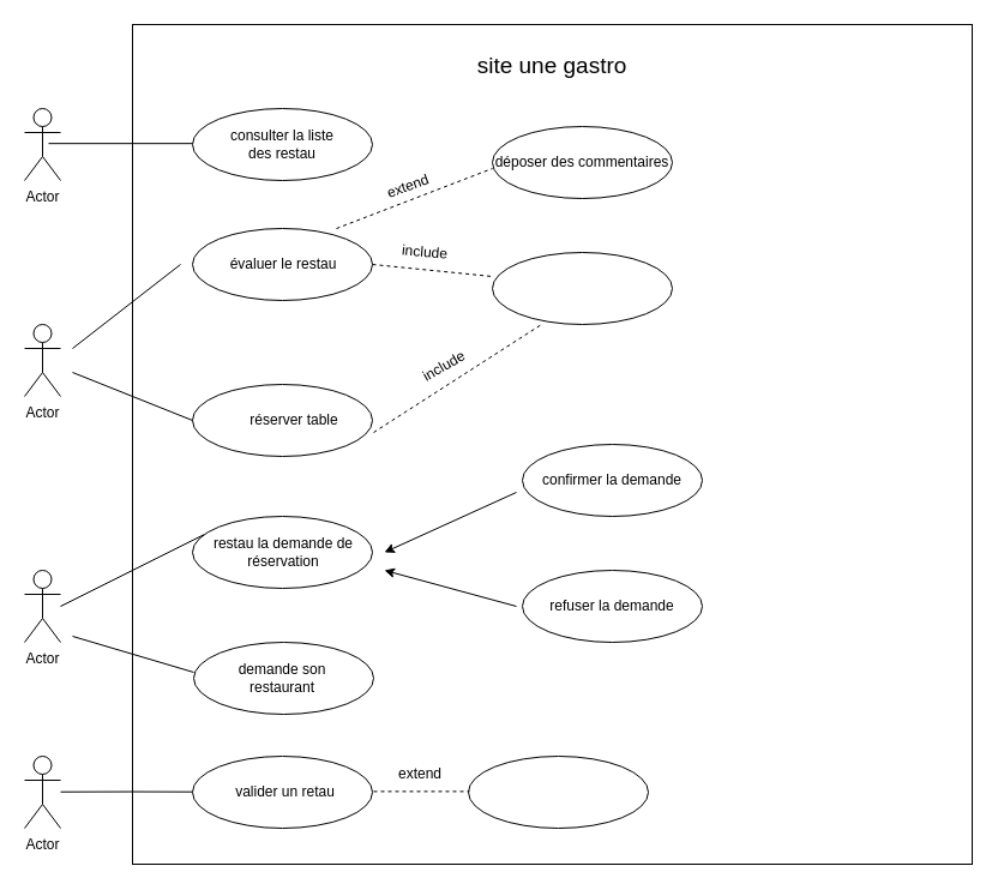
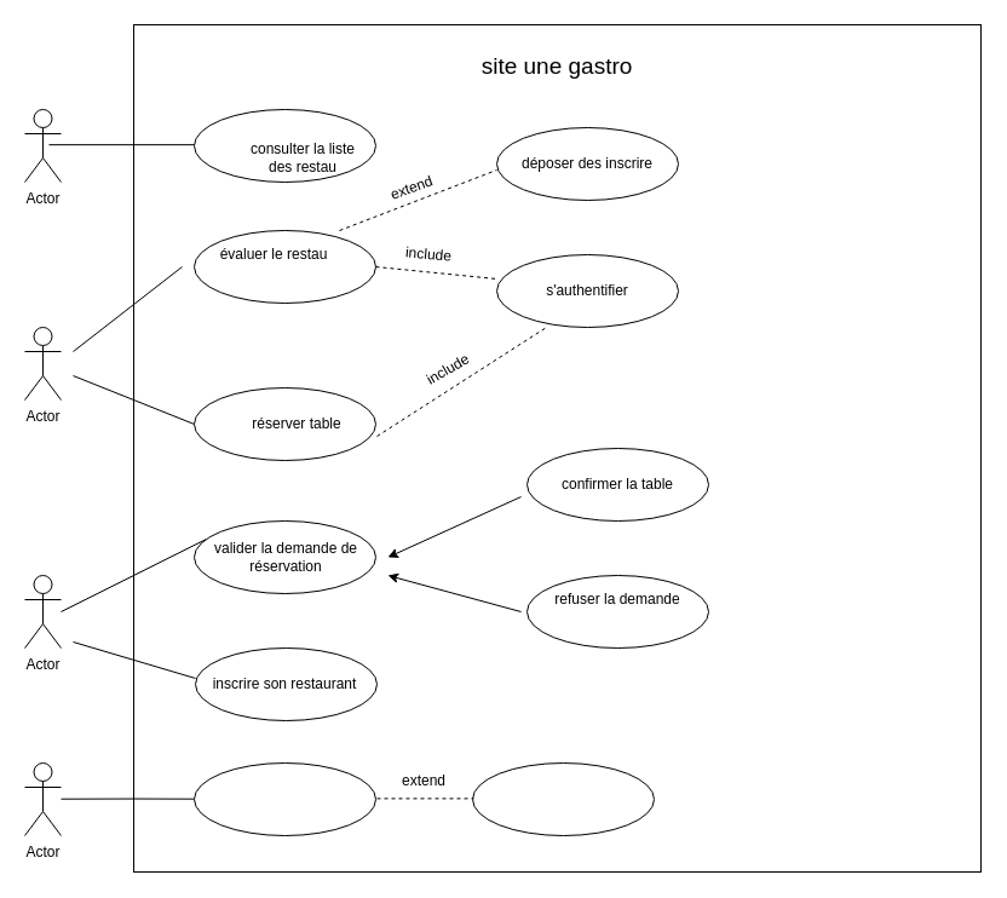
- <mxCell id="12" value="consulter la liste des restau" style="text;html=1;align=center;verticalAlign=middle;whiteSpace=wrap;rounded=0;" parent="1" vertex="1"><mxGeometry x="185" y="105" width="100" height="30" as="geometry" /></mxCell>
+ <mxCell id="12" value="consulter la liste des restau" style="text;html=1;align=center;verticalAlign=middle;whiteSpace=wrap;rounded=0;" parent="1" vertex="1"><mxGeometry x="200" y="115" width="100" height="30" as="geometry" /></mxCell>
- <mxCell id="40" value="déposer des commentaires" style="text;html=1;align=center;verticalAlign=middle;whiteSpace=wrap;rounded=0;" parent="1" vertex="1"><mxGeometry x="410" y="120" width="150" height="30" as="geometry" /></mxCell>
+ <mxCell id="40" value="déposer des inscrire" style="text;html=1;align=center;verticalAlign=middle;whiteSpace=wrap;rounded=0;" parent="1" vertex="1"><mxGeometry x="410" y="120" width="150" height="30" as="geometry" /></mxCell>
- <mxCell id="14" value="évaluer le restau" style="text;html=1;align=center;verticalAlign=middle;whiteSpace=wrap;rounded=0;" parent="1" vertex="1"><mxGeometry x="187" y="205" width="98" height="30" as="geometry" /></mxCell>
+ <mxCell id="14" value="évaluer le restau" style="text;html=1;align=center;verticalAlign=middle;whiteSpace=wrap;rounded=0;" parent="1" vertex="1"><mxGeometry x="177" y="195" width="98" height="30" as="geometry" /></mxCell>
+ <mxCell id="19" value="s'authentifier" style="text;html=1;align=center;verticalAlign=middle;whiteSpace=wrap;rounded=0;" parent="1" vertex="1"><mxGeometry x="435" y="225" width="100" height="30" as="geometry" /></mxCell>
- <mxCell id="35" value="confirmer la demande" style="text;html=1;align=center;verticalAlign=middle;whiteSpace=wrap;rounded=0;" parent="1" vertex="1"><mxGeometry x="435" y="385" width="150" height="30" as="geometry" /></mxCell>
+ <mxCell id="35" value="confirmer la table" style="text;html=1;align=center;verticalAlign=middle;whiteSpace=wrap;rounded=0;" parent="1" vertex="1"><mxGeometry x="435" y="385" width="150" height="30" as="geometry" /></mxCell>
- <mxCell id="25" value="restau la demande de réservation" style="text;html=1;align=center;verticalAlign=middle;whiteSpace=wrap;rounded=0;" parent="1" vertex="1"><mxGeometry x="161" y="445" width="150" height="30" as="geometry" /></mxCell>
+ <mxCell id="25" value="valider la demande de réservation" style="text;html=1;align=center;verticalAlign=middle;whiteSpace=wrap;rounded=0;" parent="1" vertex="1"><mxGeometry x="161" y="445" width="150" height="30" as="geometry" /></mxCell>
- <mxCell id="36" value="refuser la demande" style="text;html=1;align=center;verticalAlign=middle;whiteSpace=wrap;rounded=0;" parent="1" vertex="1"><mxGeometry x="450" y="490" width="120" height="30" as="geometry" /></mxCell>
+ <mxCell id="36" value="refuser la demande" style="text;html=1;align=center;verticalAlign=middle;whiteSpace=wrap;rounded=0;" parent="1" vertex="1"><mxGeometry x="450" y="480" width="120" height="30" as="geometry" /></mxCell>
- <mxCell id="29" value="demande son restaurant" style="text;html=1;align=center;verticalAlign=middle;whiteSpace=wrap;rounded=0;" parent="1" vertex="1"><mxGeometry x="170" y="550" width="130" height="30" as="geometry" /></mxCell>
+ <mxCell id="29" value="inscrire son restaurant" style="text;html=1;align=center;verticalAlign=middle;whiteSpace=wrap;rounded=0;" parent="1" vertex="1"><mxGeometry x="170" y="550" width="130" height="30" as="geometry" /></mxCell>
- <mxCell id="30" value="valider un retau" style="text;html=1;align=center;verticalAlign=middle;whiteSpace=wrap;rounded=0;" parent="1" vertex="1"><mxGeometry x="195" y="645" width="85" height="30" as="geometry" /></mxCell>
